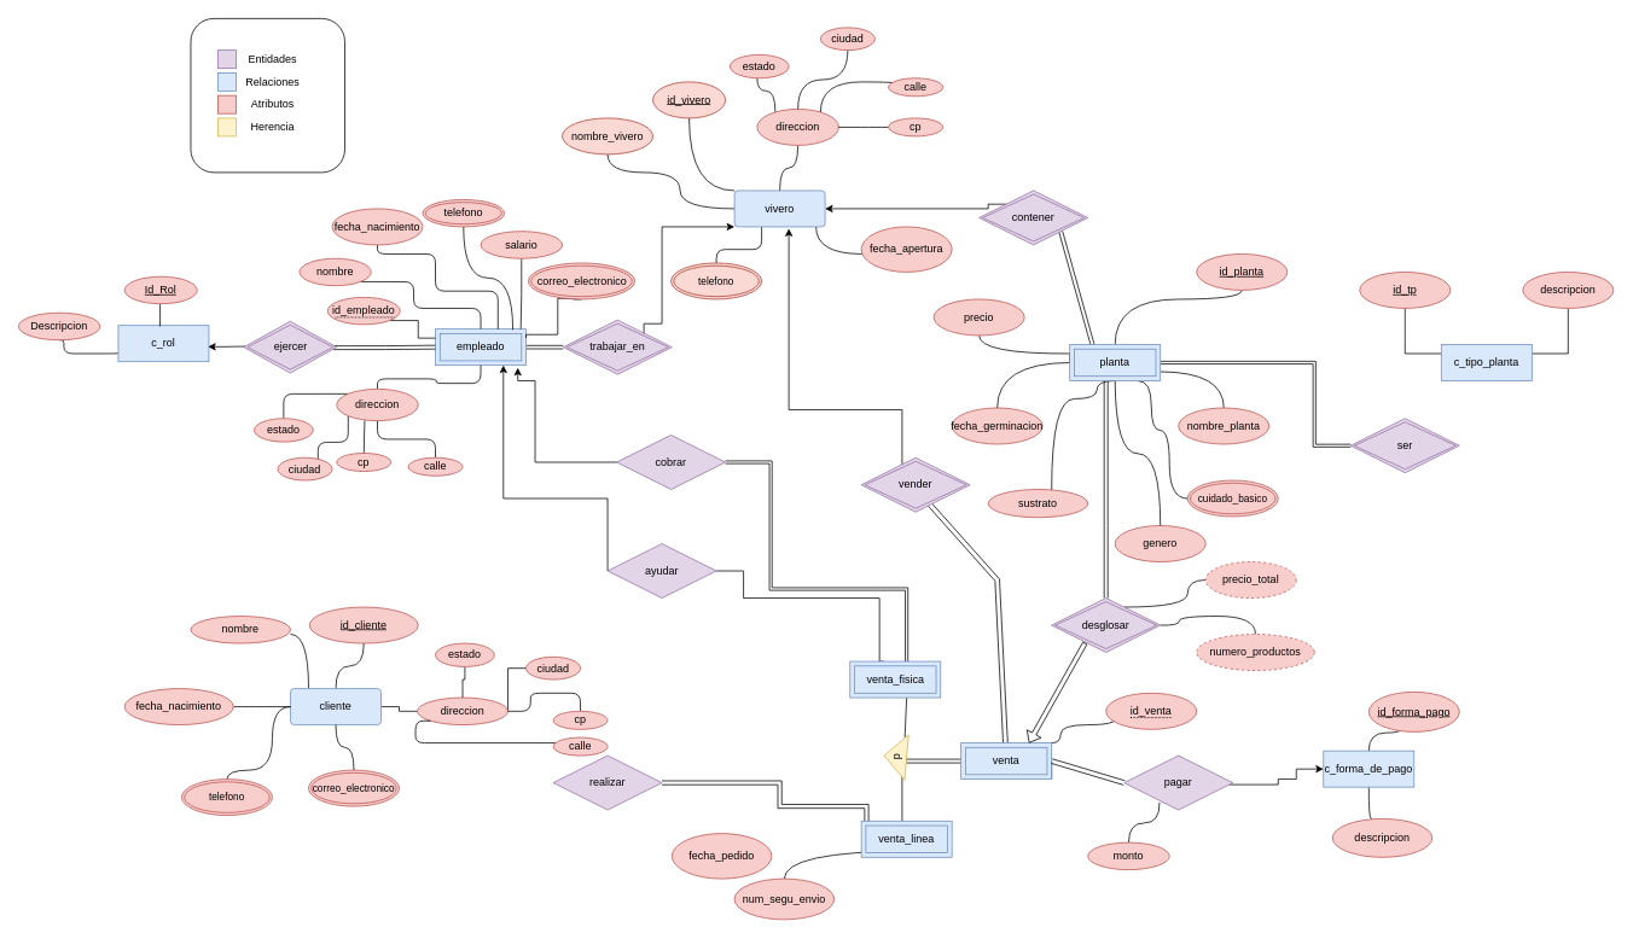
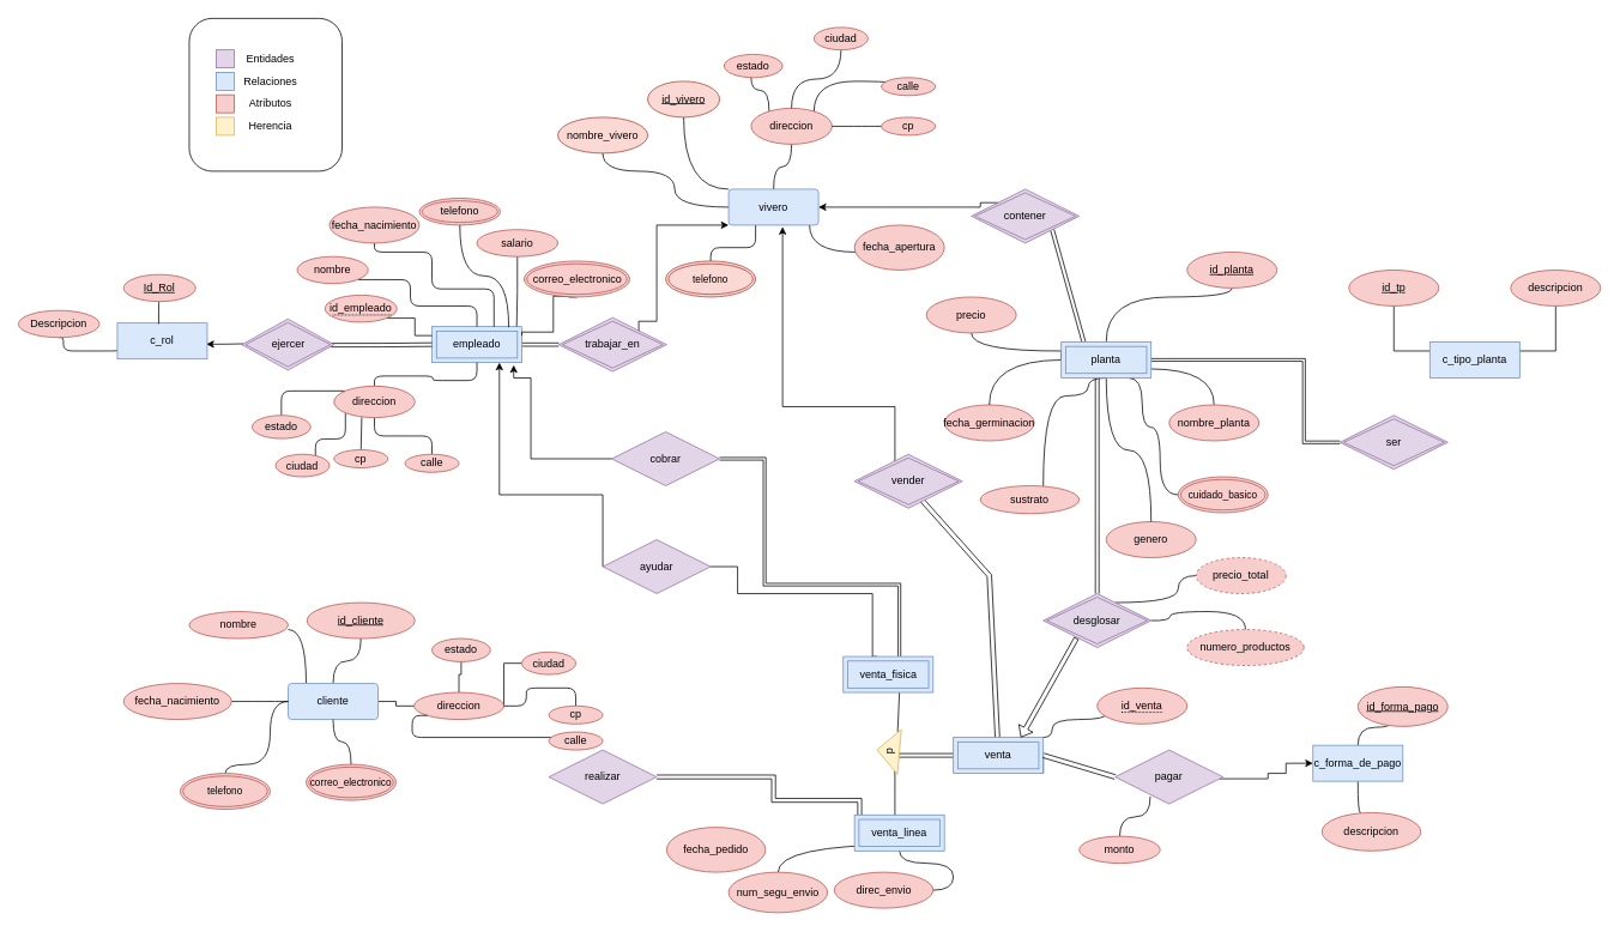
+ <mxCell id="19" value="" style="edgeStyle=orthogonalEdgeStyle;orthogonalLoop=1;jettySize=auto;html=1;endArrow=none;endFill=0;startSize=0;endSize=4;sourcePerimeterSpacing=-7;curved=1;exitX=0.5;exitY=1;exitDx=0;exitDy=0;" edge="1" parent="1" source="117" target="71"><mxGeometry relative="1" as="geometry"><Array as="points"><mxPoint x="1000" y="960" /><mxPoint x="1060" y="960" /><mxPoint x="1060" y="990" /></Array><mxPoint x="1048" y="926.3" as="sourcePoint" /></mxGeometry></mxCell>
+ <mxCell id="71" value="direc_envio" style="ellipse;whiteSpace=wrap;html=1;rounded=1;arcSize=10;fillColor=#f8cecc;strokeColor=#b85450;" vertex="1" parent="1"><mxGeometry x="927.5" y="970" width="110" height="40" as="geometry" /></mxCell>
